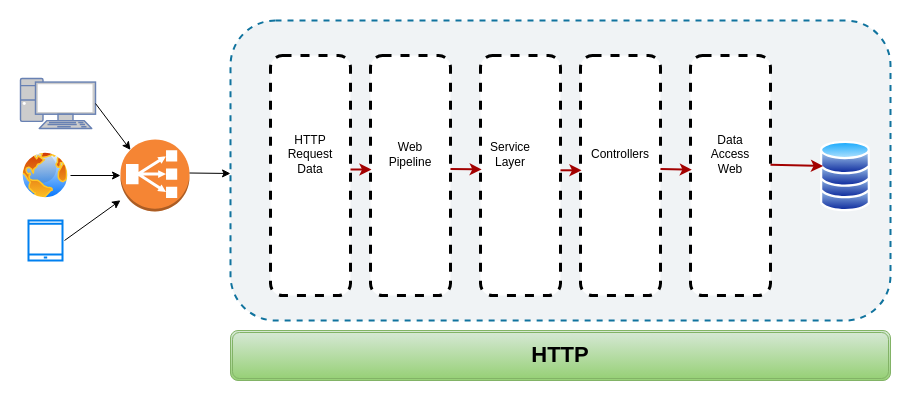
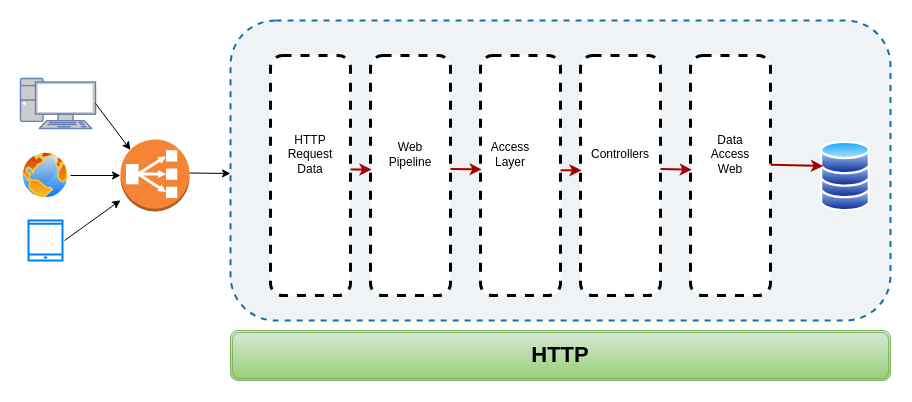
- <mxCell id="19" value="Service Layer" style="text;strokeColor=none;align=center;fillColor=none;html=1;verticalAlign=middle;whiteSpace=wrap;rounded=0;" vertex="1" parent="1"><mxGeometry x="480" y="139" width="60" height="30" as="geometry" /></mxCell>
+ <mxCell id="19" value="Access Layer" style="text;strokeColor=none;align=center;fillColor=none;html=1;verticalAlign=middle;whiteSpace=wrap;rounded=0;" vertex="1" parent="1"><mxGeometry x="480" y="139" width="60" height="30" as="geometry" /></mxCell>
